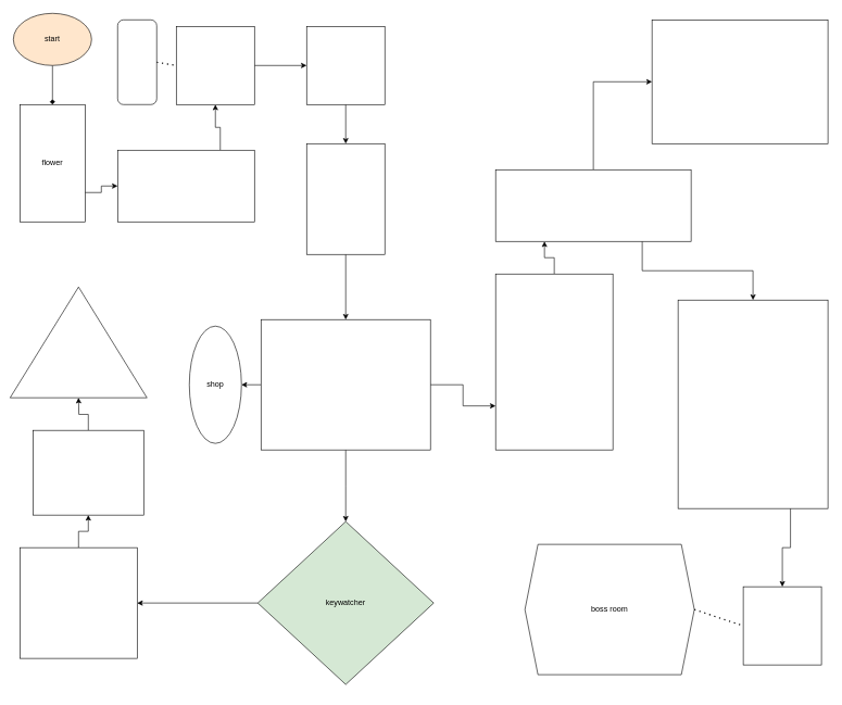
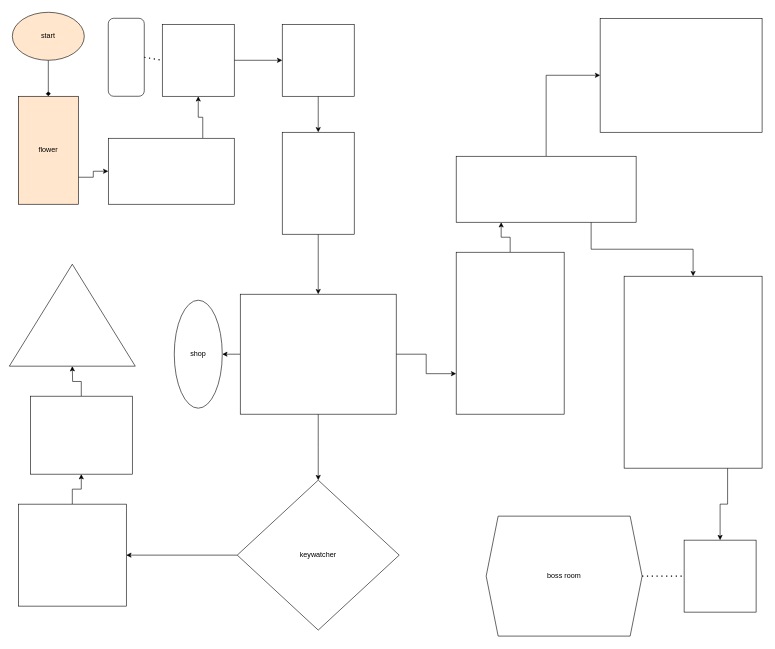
- <mxCell id="5" value="flower" style="rounded=0;whiteSpace=wrap;html=1;" parent="1" vertex="1"><mxGeometry x="30" y="160" width="100" height="180" as="geometry" /></mxCell>
+ <mxCell id="5" value="flower" style="rounded=0;whiteSpace=wrap;html=1;fillColor=#ffe6cc;" parent="1" vertex="1"><mxGeometry x="30" y="160" width="100" height="180" as="geometry" /></mxCell>
- <mxCell id="31" value="keywatcher" style="rhombus;whiteSpace=wrap;html=1;fillColor=#d5e8d4;" parent="1" vertex="1"><mxGeometry x="395" y="800" width="270" height="250" as="geometry" /></mxCell>
+ <mxCell id="31" value="keywatcher" style="rhombus;whiteSpace=wrap;html=1;" parent="1" vertex="1"><mxGeometry x="395" y="800" width="270" height="250" as="geometry" /></mxCell>
- <mxCell id="16" value="boss room" style="shape=hexagon;perimeter=hexagonPerimeter2;whiteSpace=wrap;html=1;fixedSize=1;" parent="1" vertex="1"><mxGeometry x="805" y="835" width="260" height="200" as="geometry" /></mxCell>
+ <mxCell id="16" value="boss room" style="shape=hexagon;perimeter=hexagonPerimeter2;whiteSpace=wrap;html=1;fixedSize=1;" parent="1" vertex="1"><mxGeometry x="810" y="860" width="260" height="200" as="geometry" /></mxCell>
